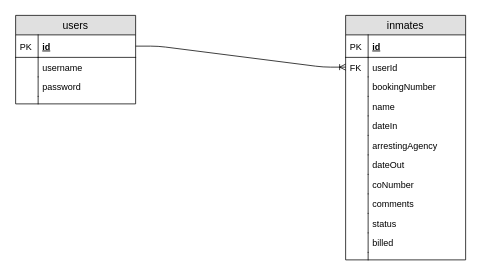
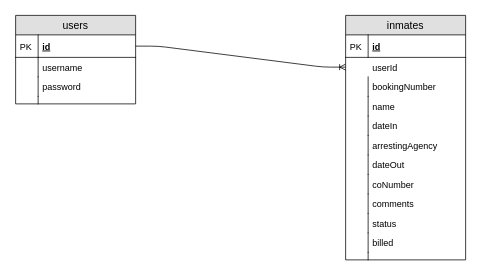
- <mxCell id="15" value="FK" style="shape=partialRectangle;top=0;left=0;bottom=0;fillColor=none;align=left;verticalAlign=top;spacingLeft=4;spacingRight=4;overflow=hidden;rotatable=0;points=[];portConstraint=eastwest;part=1;fontSize=12;" parent="14" vertex="1" connectable="0"><mxGeometry width="30" height="26" as="geometry" /></mxCell>
